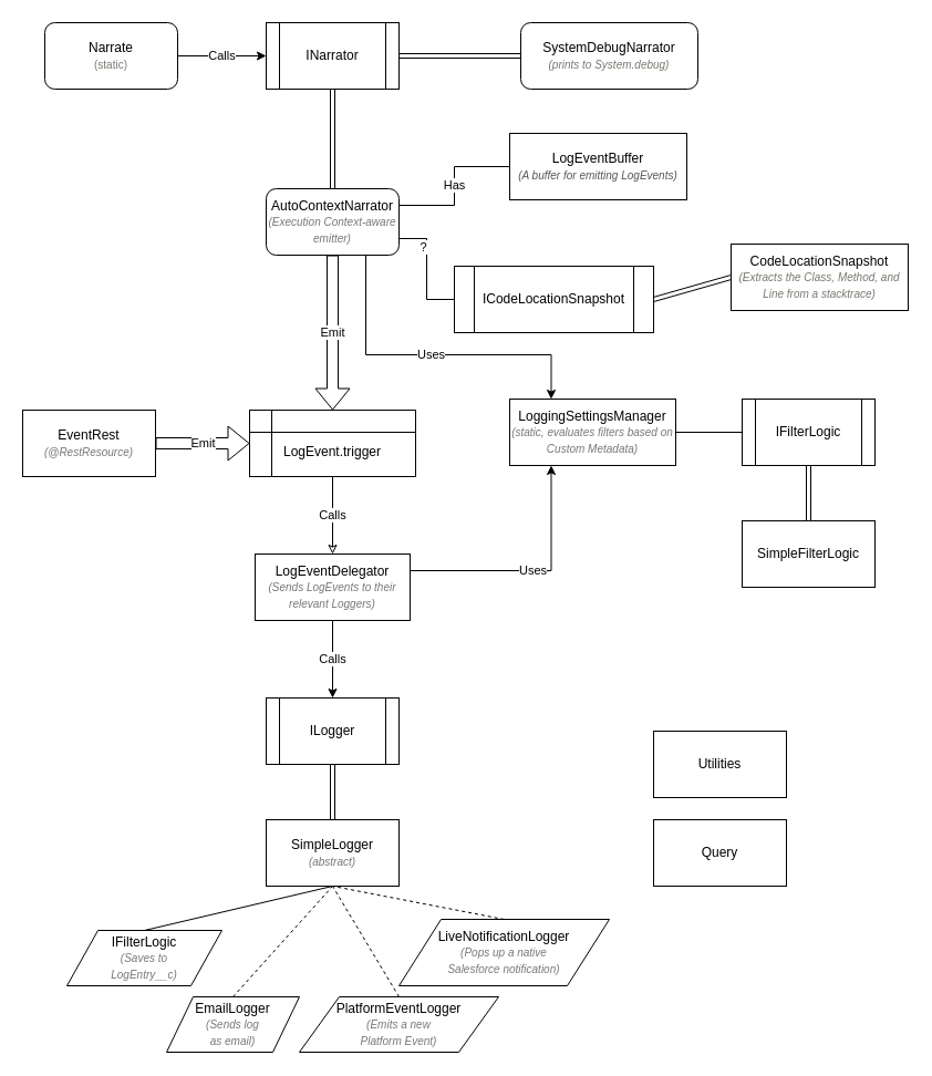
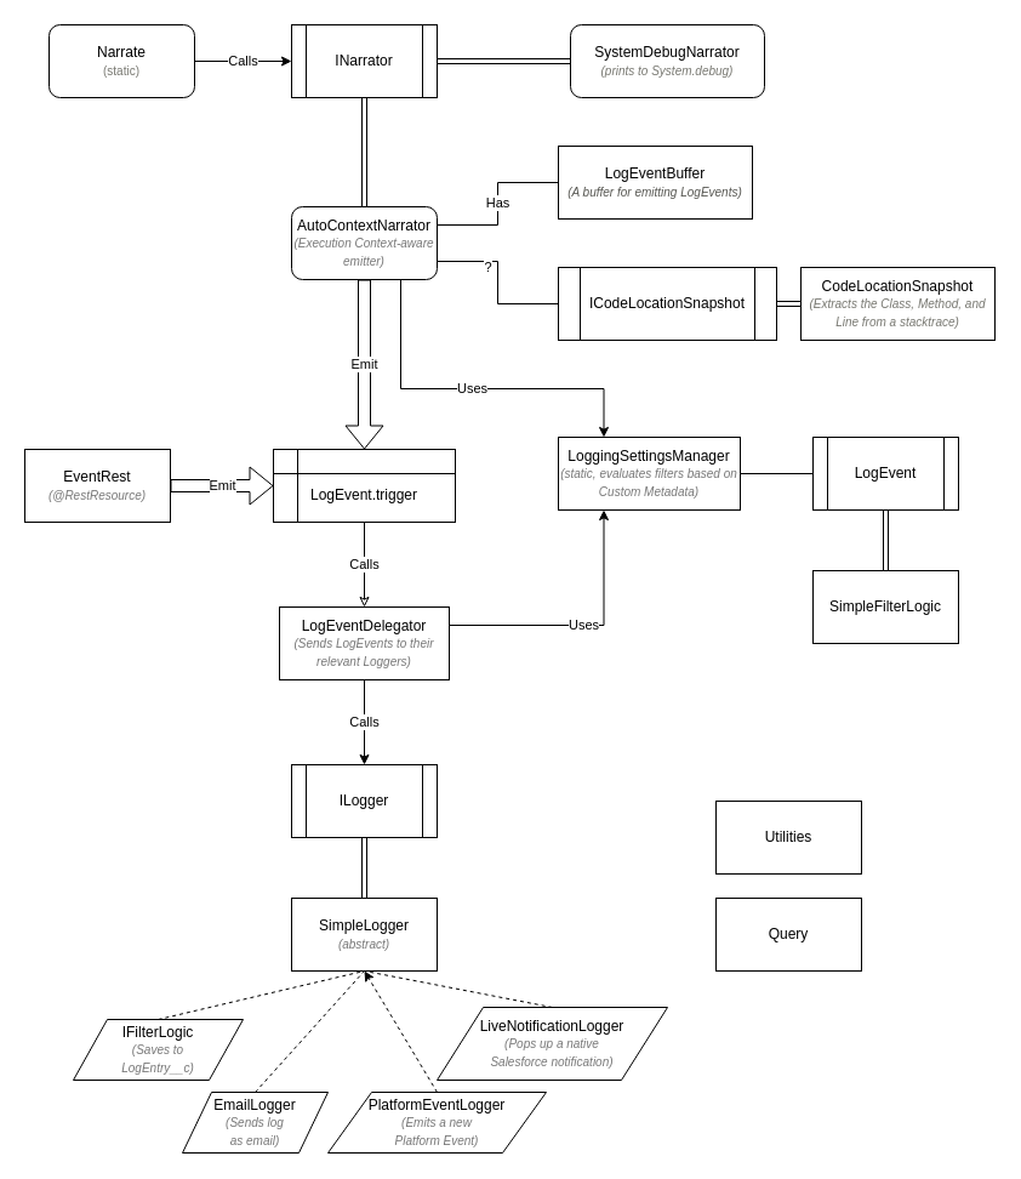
- <mxCell id="37" value="ICodeLocationSnapshot" style="shape=process;whiteSpace=wrap;html=1;backgroundOutline=1;" vertex="1" parent="1"><mxGeometry x="410" y="240" width="180" height="60" as="geometry" /></mxCell>
+ <mxCell id="37" value="ICodeLocationSnapshot" style="shape=process;whiteSpace=wrap;html=1;backgroundOutline=1;" vertex="1" parent="1"><mxGeometry x="460" y="220" width="180" height="60" as="geometry" /></mxCell>
- <mxCell id="22" value="IFilterLogic" style="shape=process;whiteSpace=wrap;html=1;backgroundOutline=1;" parent="1" vertex="1"><mxGeometry x="670" y="360" width="120" height="60" as="geometry" /></mxCell>
+ <mxCell id="22" value="LogEvent" style="shape=process;whiteSpace=wrap;html=1;backgroundOutline=1;" parent="1" vertex="1"><mxGeometry x="670" y="360" width="120" height="60" as="geometry" /></mxCell>
- <mxCell id="14" value="" style="endArrow=none;dashed=1;html=1;entryX=0.5;entryY=1;entryDx=0;entryDy=0;exitX=0.5;exitY=0;exitDx=0;exitDy=0;" parent="1" source="13" target="7" edge="1"><mxGeometry width="50" height="50" relative="1" as="geometry"><mxPoint x="400" y="1120" as="sourcePoint" /><mxPoint x="450" y="1070" as="targetPoint" /></mxGeometry></mxCell>
+ <mxCell id="14" value="" style="endArrow=classic;dashed=1;html=1;entryX=0.5;entryY=1;entryDx=0;entryDy=0;exitX=0.5;exitY=0;exitDx=0;exitDy=0;" parent="1" source="13" target="7" edge="1"><mxGeometry width="50" height="50" relative="1" as="geometry"><mxPoint x="400" y="1120" as="sourcePoint" /><mxPoint x="450" y="1070" as="targetPoint" /></mxGeometry></mxCell>
- <mxCell id="10" value="" style="endArrow=none;dashed=0;html=1;entryX=0.5;entryY=1;entryDx=0;entryDy=0;exitX=0.5;exitY=0;exitDx=0;exitDy=0;" parent="1" source="6" target="7" edge="1"><mxGeometry width="50" height="50" relative="1" as="geometry"><mxPoint x="460" y="900" as="sourcePoint" /><mxPoint x="510" y="850" as="targetPoint" /></mxGeometry></mxCell>
+ <mxCell id="10" value="" style="endArrow=none;dashed=1;html=1;entryX=0.5;entryY=1;entryDx=0;entryDy=0;exitX=0.5;exitY=0;exitDx=0;exitDy=0;" parent="1" source="6" target="7" edge="1"><mxGeometry width="50" height="50" relative="1" as="geometry"><mxPoint x="460" y="900" as="sourcePoint" /><mxPoint x="510" y="850" as="targetPoint" /></mxGeometry></mxCell>
